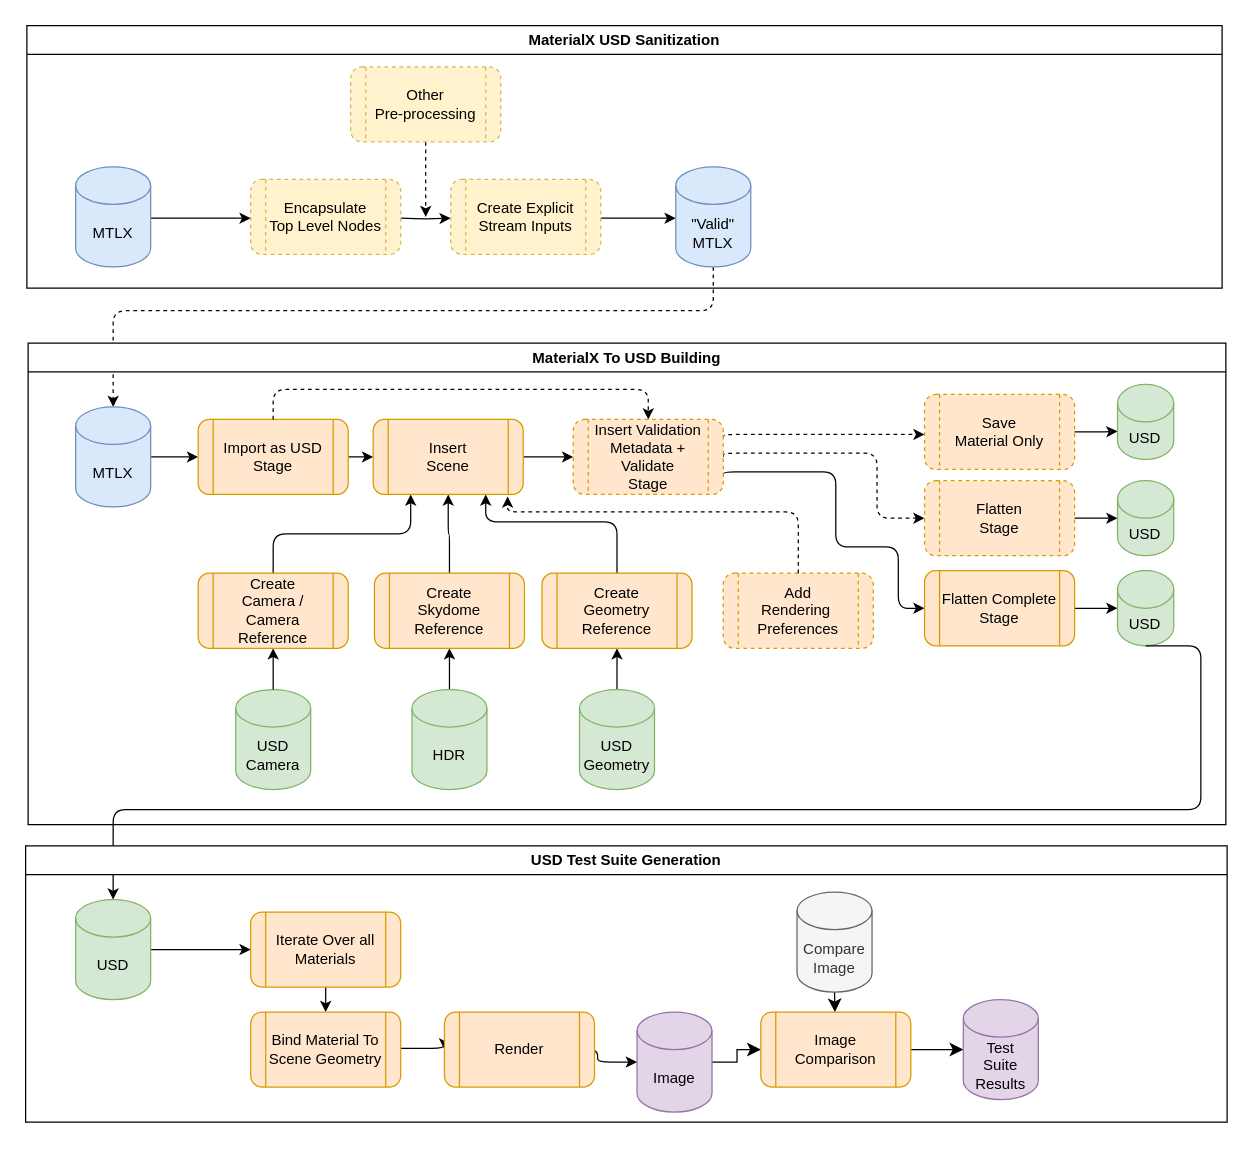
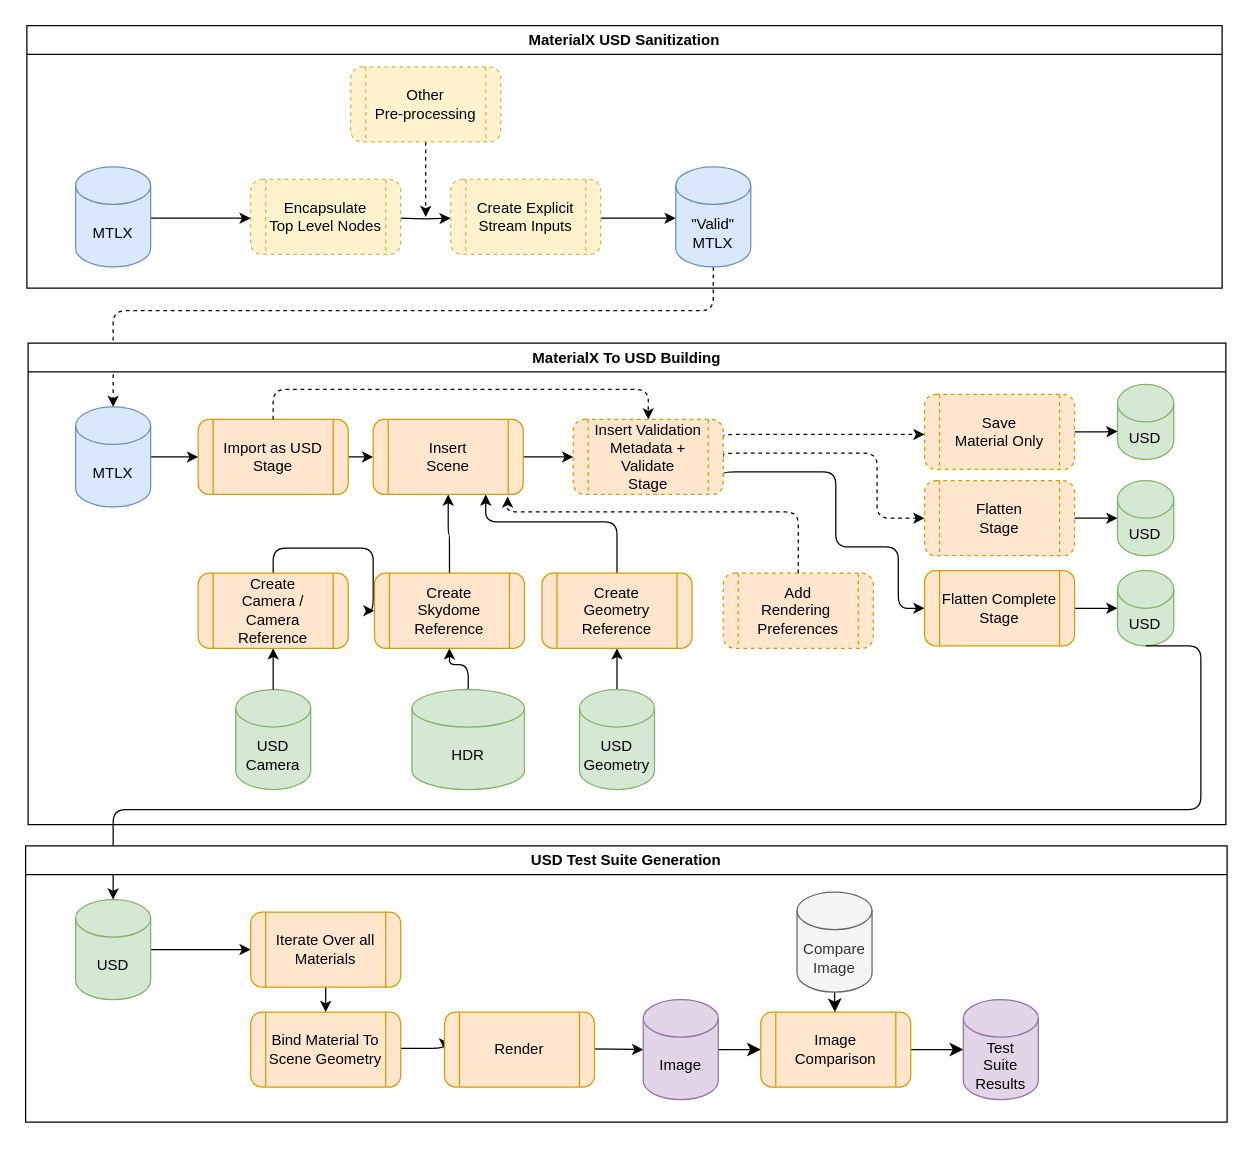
- <mxCell id="10" style="edgeStyle=orthogonalEdgeStyle;rounded=1;orthogonalLoop=1;jettySize=auto;html=1;exitX=0.5;exitY=0;exitDx=0;exitDy=0;exitPerimeter=0;entryX=0.25;entryY=1;entryDx=0;entryDy=0;" edge="1" parent="1" source="25" target="20"><mxGeometry relative="1" as="geometry" /></mxCell>
+ <mxCell id="10" style="edgeStyle=orthogonalEdgeStyle;rounded=1;orthogonalLoop=1;jettySize=auto;html=1;exitX=0.5;exitY=0;exitDx=0;exitDy=0;exitPerimeter=0;" edge="1" parent="1" source="25" target="23"><mxGeometry relative="1" as="geometry" /></mxCell>
- <mxCell id="22" value="HDR" style="shape=cylinder3;whiteSpace=wrap;html=1;boundedLbl=1;backgroundOutline=1;size=15;fillColor=#d5e8d4;strokeColor=#82b366;rounded=1;" vertex="1" parent="1"><mxGeometry x="329" y="551" width="60" height="80" as="geometry" /></mxCell>
+ <mxCell id="22" value="HDR" style="shape=cylinder3;whiteSpace=wrap;html=1;boundedLbl=1;backgroundOutline=1;size=15;fillColor=#d5e8d4;strokeColor=#82b366;rounded=1;" vertex="1" parent="1"><mxGeometry x="329" y="551" width="90" height="80" as="geometry" /></mxCell>
- <mxCell id="53" value="Image" style="shape=cylinder3;whiteSpace=wrap;html=1;boundedLbl=1;backgroundOutline=1;size=15;fillColor=#e1d5e7;strokeColor=#9673a6;rounded=1;" vertex="1" parent="1"><mxGeometry x="509" y="809" width="60" height="80" as="geometry" /></mxCell>
+ <mxCell id="53" value="Image" style="shape=cylinder3;whiteSpace=wrap;html=1;boundedLbl=1;backgroundOutline=1;size=15;fillColor=#e1d5e7;strokeColor=#9673a6;rounded=1;" vertex="1" parent="1"><mxGeometry x="514" y="799" width="60" height="80" as="geometry" /></mxCell>
